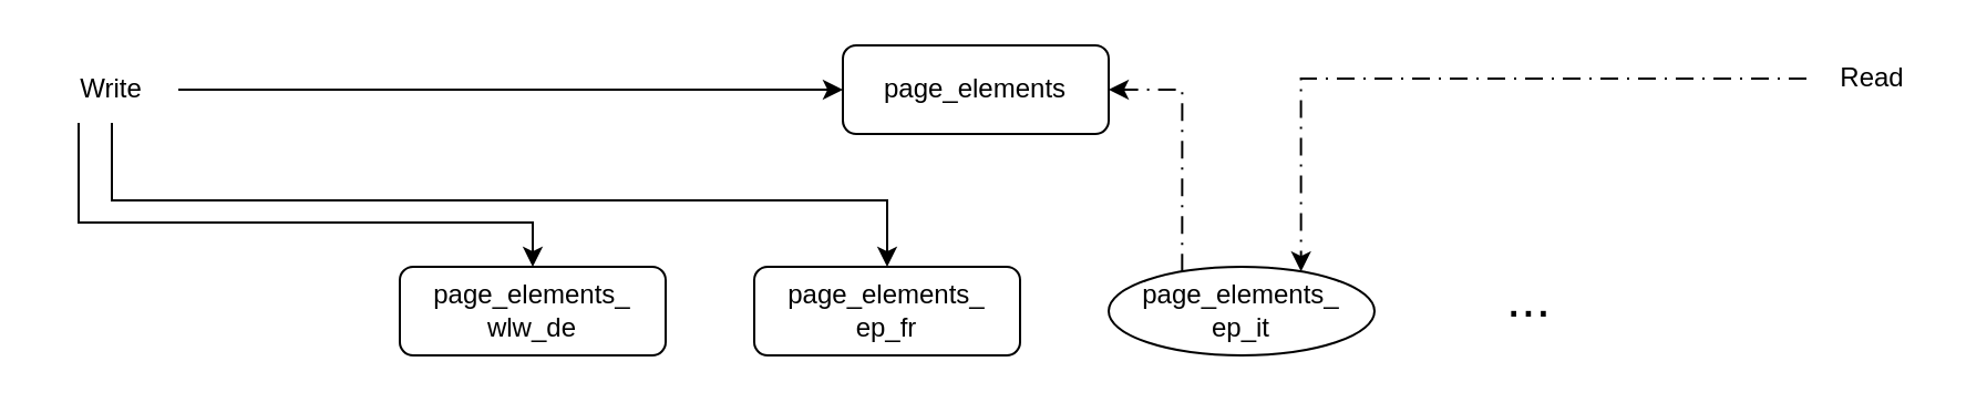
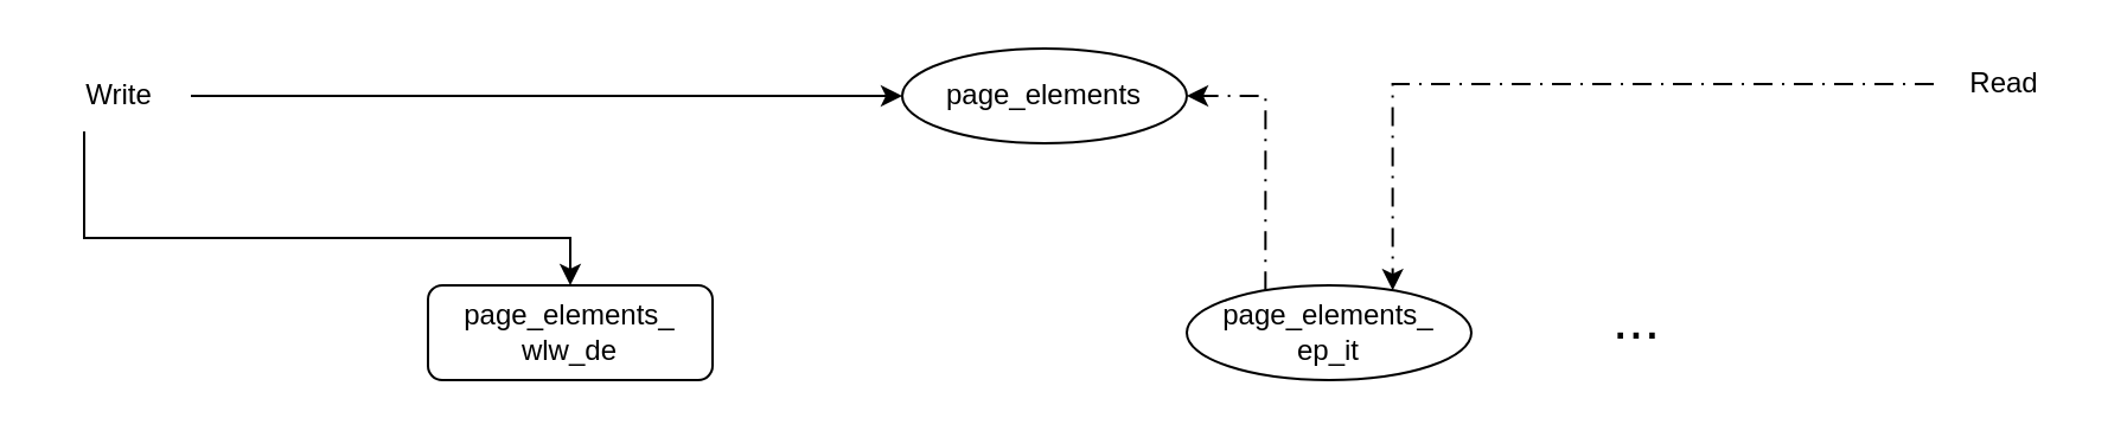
- <mxCell id="2" value="page_elements" style="rounded=1;whiteSpace=wrap;html=1;" vertex="1" parent="1"><mxGeometry x="380" y="20" width="120" height="40" as="geometry" /></mxCell>
+ <mxCell id="2" value="page_elements" style="ellipse;whiteSpace=wrap;html=1;" vertex="1" parent="1"><mxGeometry x="380" y="20" width="120" height="40" as="geometry" /></mxCell>
- <mxCell id="9" style="edgeStyle=orthogonalEdgeStyle;rounded=0;orthogonalLoop=1;jettySize=auto;html=1;exitX=0.5;exitY=1;exitDx=0;exitDy=0;entryX=0.5;entryY=0;entryDx=0;entryDy=0;" edge="1" parent="1" source="11" target="4"><mxGeometry relative="1" as="geometry"><Array as="points"><mxPoint x="50" y="90" /><mxPoint x="400" y="90" /></Array></mxGeometry></mxCell>
- <mxCell id="4" value="page_elements_&lt;div&gt;ep_fr&lt;/div&gt;" style="rounded=1;whiteSpace=wrap;html=1;" vertex="1" parent="1"><mxGeometry x="340" y="120" width="120" height="40" as="geometry" /></mxCell>
